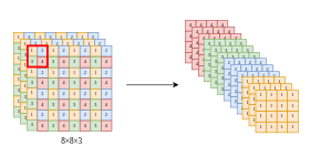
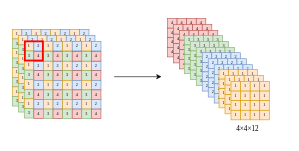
- <mxCell id="414" value="8×8×3" style="text;html=1;strokeColor=none;fillColor=none;align=center;verticalAlign=middle;whiteSpace=wrap;rounded=0;labelBackgroundColor=#FFFFFF;fontColor=#000000;fontFamily=Times New Roman;" parent="1" vertex="1"><mxGeometry x="78" y="198" width="60" height="30" as="geometry" /></mxCell>
+ <mxCell id="285" value="4×4×12" style="text;html=1;strokeColor=none;fillColor=none;align=center;verticalAlign=middle;whiteSpace=wrap;rounded=0;labelBackgroundColor=#FFFFFF;fontColor=#000000;fontFamily=Times New Roman;" parent="66" vertex="1"><mxGeometry x="114" y="179" width="60" height="30" as="geometry" /></mxCell>
